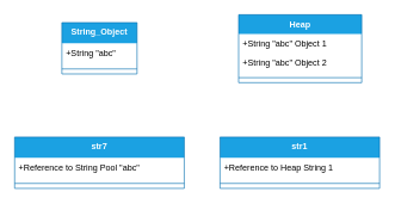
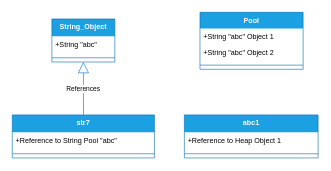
- <mxCell id="5" value="Heap" style="swimlane;fontStyle=1;align=center;verticalAlign=top;childLayout=stackLayout;horizontal=1;startSize=27;horizontalStack=0;resizeParent=1;resizeParentMax=0;resizeLast=0;collapsible=0;marginBottom=0;fillColor=#1ba1e2;strokeColor=#006EAF;swimlaneLine=0;shadow=0;fontColor=#ffffff;" vertex="1" parent="1"><mxGeometry x="333" y="20" width="172" height="95" as="geometry" /></mxCell>
+ <mxCell id="5" value="Pool" style="swimlane;fontStyle=1;align=center;verticalAlign=top;childLayout=stackLayout;horizontal=1;startSize=27;horizontalStack=0;resizeParent=1;resizeParentMax=0;resizeLast=0;collapsible=0;marginBottom=0;fillColor=#1ba1e2;strokeColor=#006EAF;swimlaneLine=0;shadow=0;fontColor=#ffffff;" vertex="1" parent="1"><mxGeometry x="333" y="20" width="172" height="95" as="geometry" /></mxCell>
+ <mxCell id="15" value="References" style="curved=1;startArrow=block;startSize=16;startFill=0;endArrow=none;exitX=0.501;exitY=1.003;entryX=0.501;entryY=0;rounded=0;fillColor=#1ba1e2;strokeColor=#006EAF;swimlaneLine=0;shadow=0;" edge="1" parent="1" source="2" target="12"><mxGeometry relative="1" as="geometry"><Array as="points" /></mxGeometry></mxCell>
- <mxCell id="9" value="str1" style="swimlane;fontStyle=1;align=center;verticalAlign=top;childLayout=stackLayout;horizontal=1;startSize=28.8;horizontalStack=0;resizeParent=1;resizeParentMax=0;resizeLast=0;collapsible=0;marginBottom=0;fillColor=#1ba1e2;strokeColor=#006EAF;swimlaneLine=0;shadow=0;fontColor=#ffffff;" vertex="1" parent="1"><mxGeometry x="307" y="191" width="223" height="71.8" as="geometry" /></mxCell>
+ <mxCell id="9" value="abc1" style="swimlane;fontStyle=1;align=center;verticalAlign=top;childLayout=stackLayout;horizontal=1;startSize=28.8;horizontalStack=0;resizeParent=1;resizeParentMax=0;resizeLast=0;collapsible=0;marginBottom=0;fillColor=#1ba1e2;strokeColor=#006EAF;swimlaneLine=0;shadow=0;fontColor=#ffffff;" vertex="1" parent="1"><mxGeometry x="307" y="191" width="223" height="71.8" as="geometry" /></mxCell>
- <mxCell id="10" value="+Reference to Heap String 1" style="text;strokeColor=none;fillColor=none;align=left;verticalAlign=top;spacingLeft=4;spacingRight=4;overflow=hidden;rotatable=0;points=[[0,0.5],[1,0.5]];portConstraint=eastwest;" vertex="1" parent="9"><mxGeometry y="28.8" width="223" height="29" as="geometry" /></mxCell>
+ <mxCell id="10" value="+Reference to Heap Object 1" style="text;strokeColor=none;fillColor=none;align=left;verticalAlign=top;spacingLeft=4;spacingRight=4;overflow=hidden;rotatable=0;points=[[0,0.5],[1,0.5]];portConstraint=eastwest;" vertex="1" parent="9"><mxGeometry y="28.8" width="223" height="29" as="geometry" /></mxCell>
